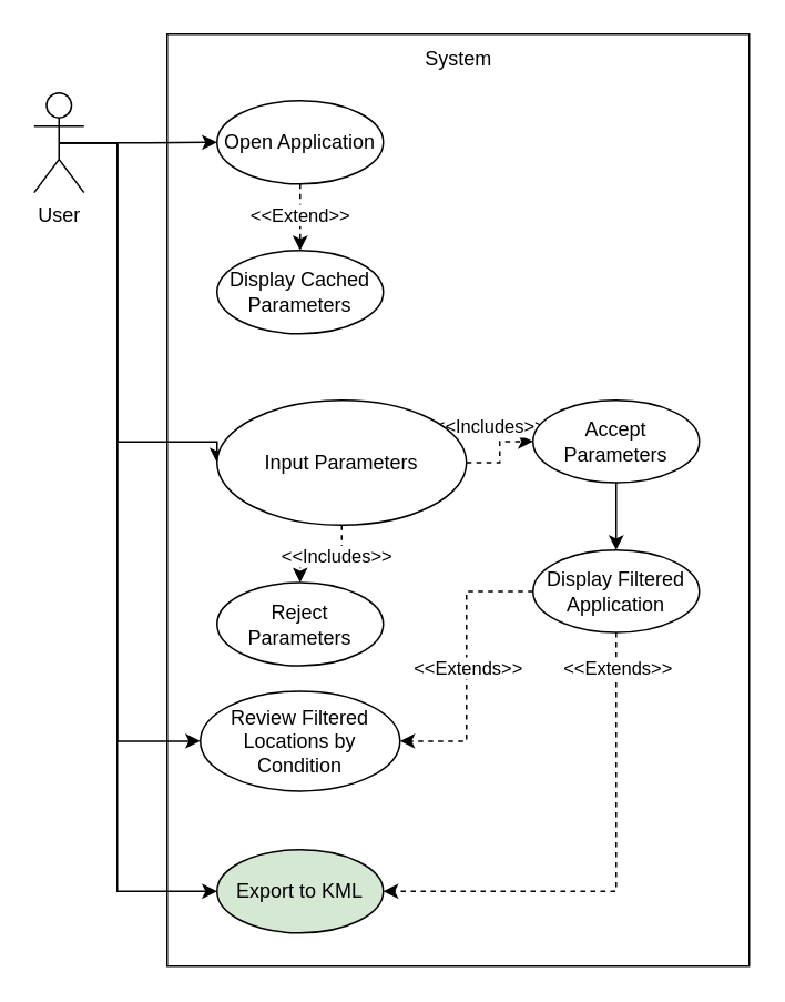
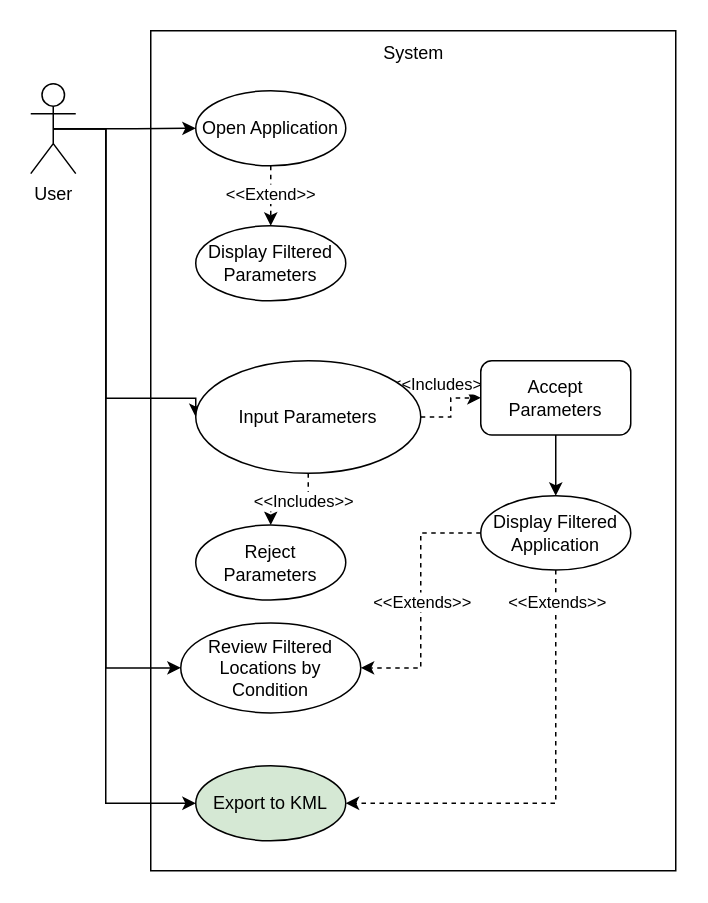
- <mxCell id="12" value="Display Cached Parameters" style="ellipse;whiteSpace=wrap;html=1;" parent="1" vertex="1"><mxGeometry x="130" y="150" width="100" height="50" as="geometry" /></mxCell>
+ <mxCell id="12" value="Display Filtered Parameters" style="ellipse;whiteSpace=wrap;html=1;" parent="1" vertex="1"><mxGeometry x="130" y="150" width="100" height="50" as="geometry" /></mxCell>
- <mxCell id="25" value="Accept Parameters" style="ellipse;whiteSpace=wrap;html=1;" parent="1" vertex="1"><mxGeometry x="320" y="240" width="100" height="49.5" as="geometry" /></mxCell>
+ <mxCell id="25" value="Accept Parameters" style="whiteSpace=wrap;html=1;rounded=1;" parent="1" vertex="1"><mxGeometry x="320" y="240" width="100" height="49.5" as="geometry" /></mxCell>
